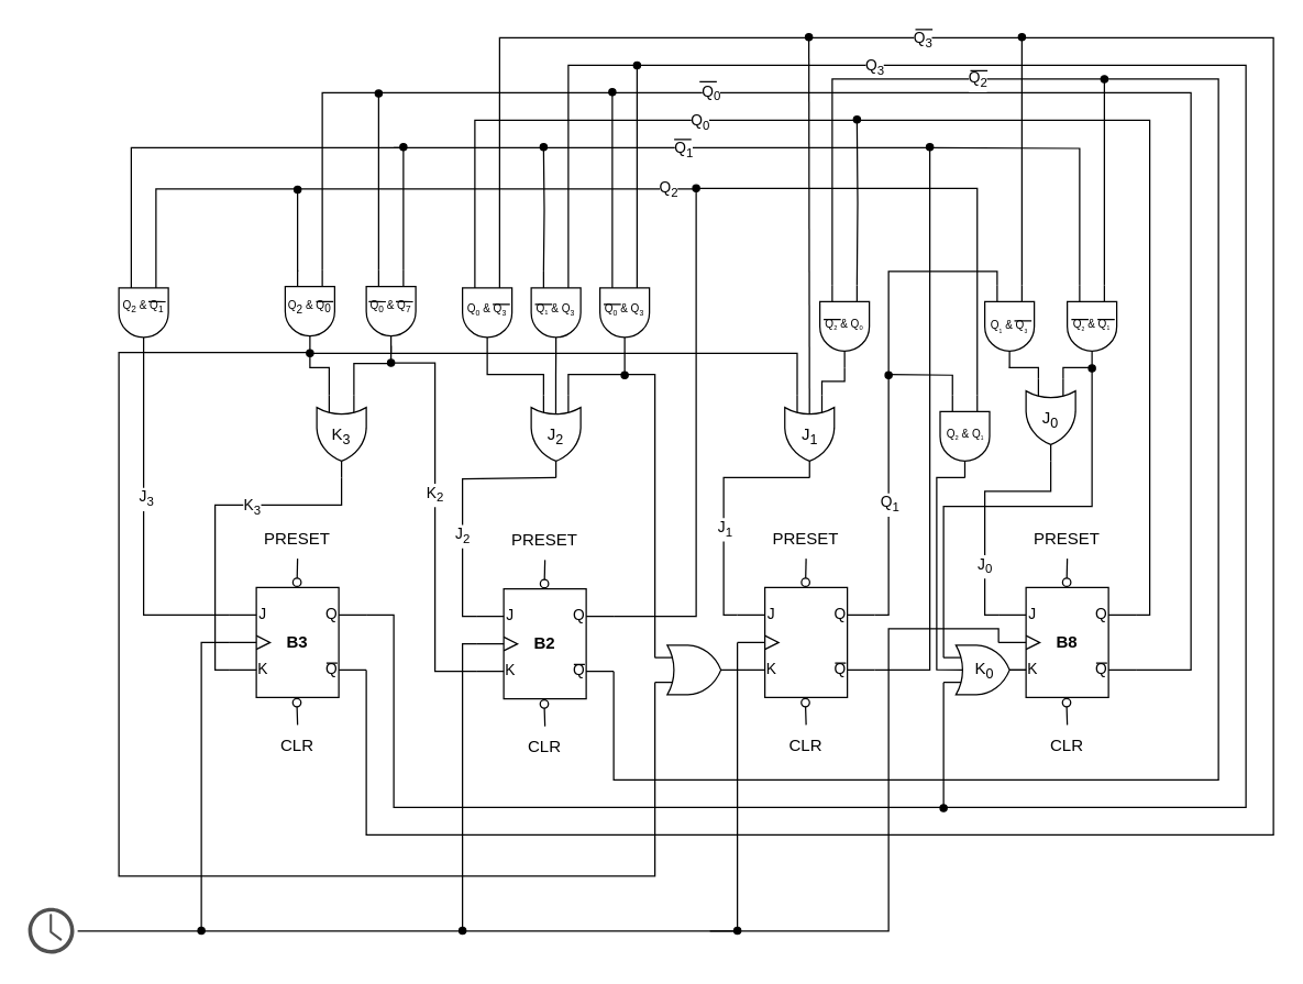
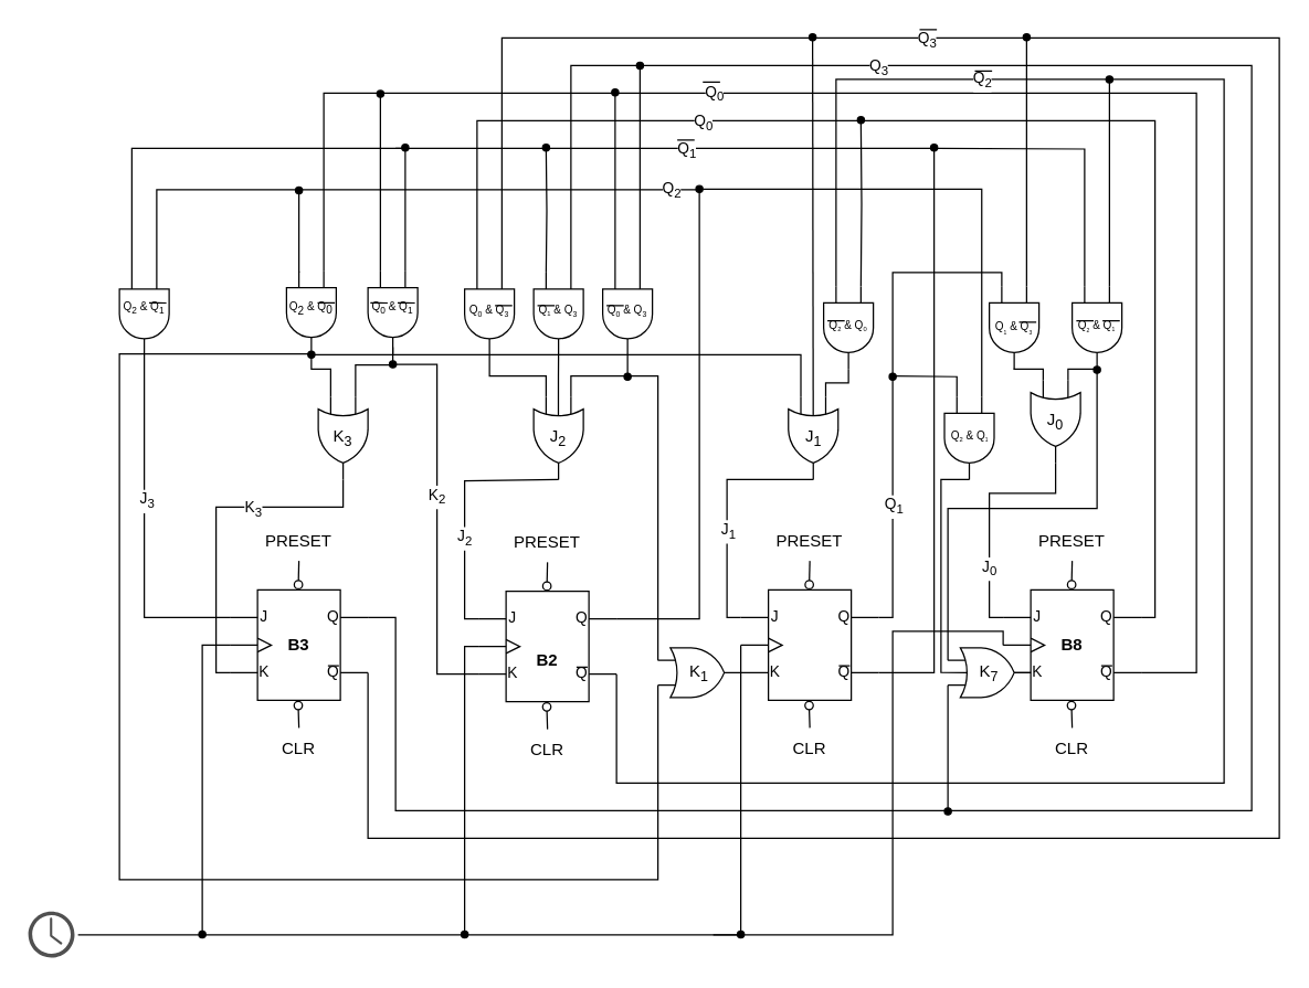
- <mxCell id="137" value="&lt;span style=&quot;font-size: 8px&quot;&gt;Q&lt;sub&gt;0&lt;/sub&gt;&lt;/span&gt;&lt;sub style=&quot;font-size: 8px&quot;&gt;&amp;nbsp;&lt;/sub&gt;&amp;amp;&amp;nbsp;&lt;font style=&quot;font-size: 8px&quot;&gt;Q&lt;sub&gt;7&lt;/sub&gt;&lt;/font&gt;" style="text;html=1;strokeColor=none;fillColor=none;align=center;verticalAlign=middle;whiteSpace=wrap;rounded=0;fontSize=8;" parent="1" vertex="1"><mxGeometry x="266" y="209" width="36" height="30" as="geometry" /></mxCell>
+ <mxCell id="137" value="&lt;span style=&quot;font-size: 8px&quot;&gt;Q&lt;sub&gt;0&lt;/sub&gt;&lt;/span&gt;&lt;sub style=&quot;font-size: 8px&quot;&gt;&amp;nbsp;&lt;/sub&gt;&amp;amp;&amp;nbsp;&lt;font style=&quot;font-size: 8px&quot;&gt;Q&lt;sub&gt;1&lt;/sub&gt;&lt;/font&gt;" style="text;html=1;strokeColor=none;fillColor=none;align=center;verticalAlign=middle;whiteSpace=wrap;rounded=0;fontSize=8;" parent="1" vertex="1"><mxGeometry x="266" y="209" width="36" height="30" as="geometry" /></mxCell>
- <mxCell id="15" value="&lt;b&gt;B2&lt;/b&gt;" style="text;html=1;strokeColor=none;fillColor=none;align=center;verticalAlign=middle;whiteSpace=wrap;rounded=0;" parent="9" vertex="1"><mxGeometry x="40" y="80" width="20" height="20" as="geometry" /></mxCell>
+ <mxCell id="15" value="&lt;b&gt;B2&lt;/b&gt;" style="text;html=1;strokeColor=none;fillColor=none;align=center;verticalAlign=middle;whiteSpace=wrap;rounded=0;" parent="9" vertex="1"><mxGeometry x="40" y="90" width="20" height="20" as="geometry" /></mxCell>
+ <mxCell id="130" value="K&lt;sub&gt;1&lt;/sub&gt;" style="text;html=1;strokeColor=none;fillColor=none;align=center;verticalAlign=middle;whiteSpace=wrap;rounded=0;" parent="1" vertex="1"><mxGeometry x="491" y="472" width="30" height="30" as="geometry" /></mxCell>
- <mxCell id="129" value="K&lt;sub&gt;0&lt;/sub&gt;" style="text;html=1;strokeColor=none;fillColor=none;align=center;verticalAlign=middle;whiteSpace=wrap;rounded=0;" parent="1" vertex="1"><mxGeometry x="701" y="472" width="30" height="30" as="geometry" /></mxCell>
+ <mxCell id="129" value="K&lt;sub&gt;7&lt;/sub&gt;" style="text;html=1;strokeColor=none;fillColor=none;align=center;verticalAlign=middle;whiteSpace=wrap;rounded=0;" parent="1" vertex="1"><mxGeometry x="701" y="472" width="30" height="30" as="geometry" /></mxCell>
